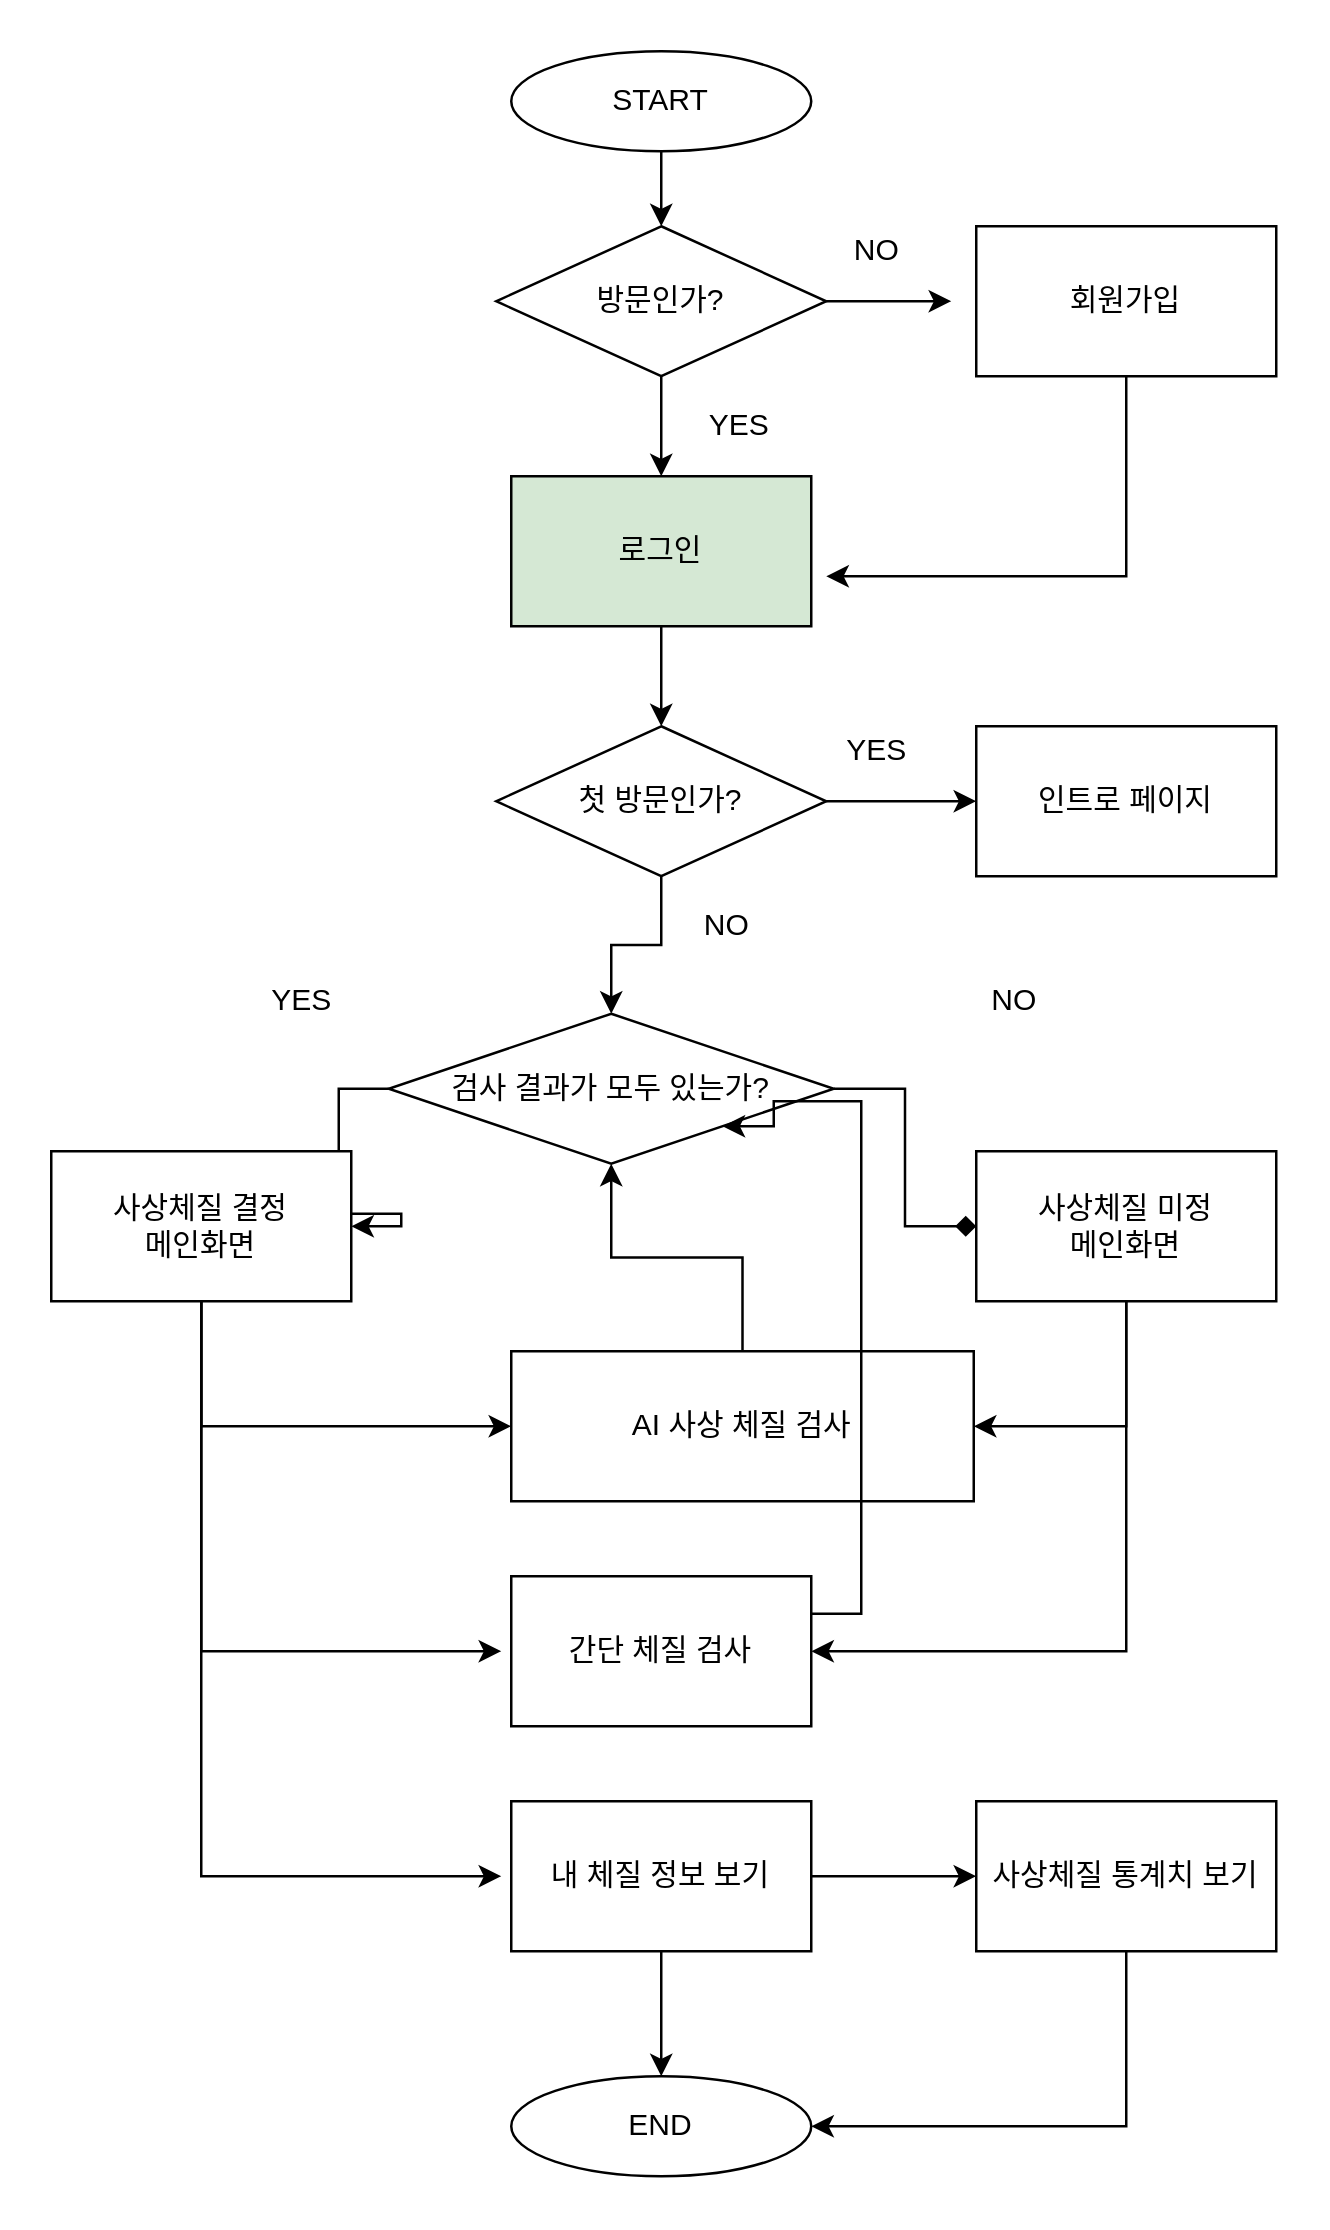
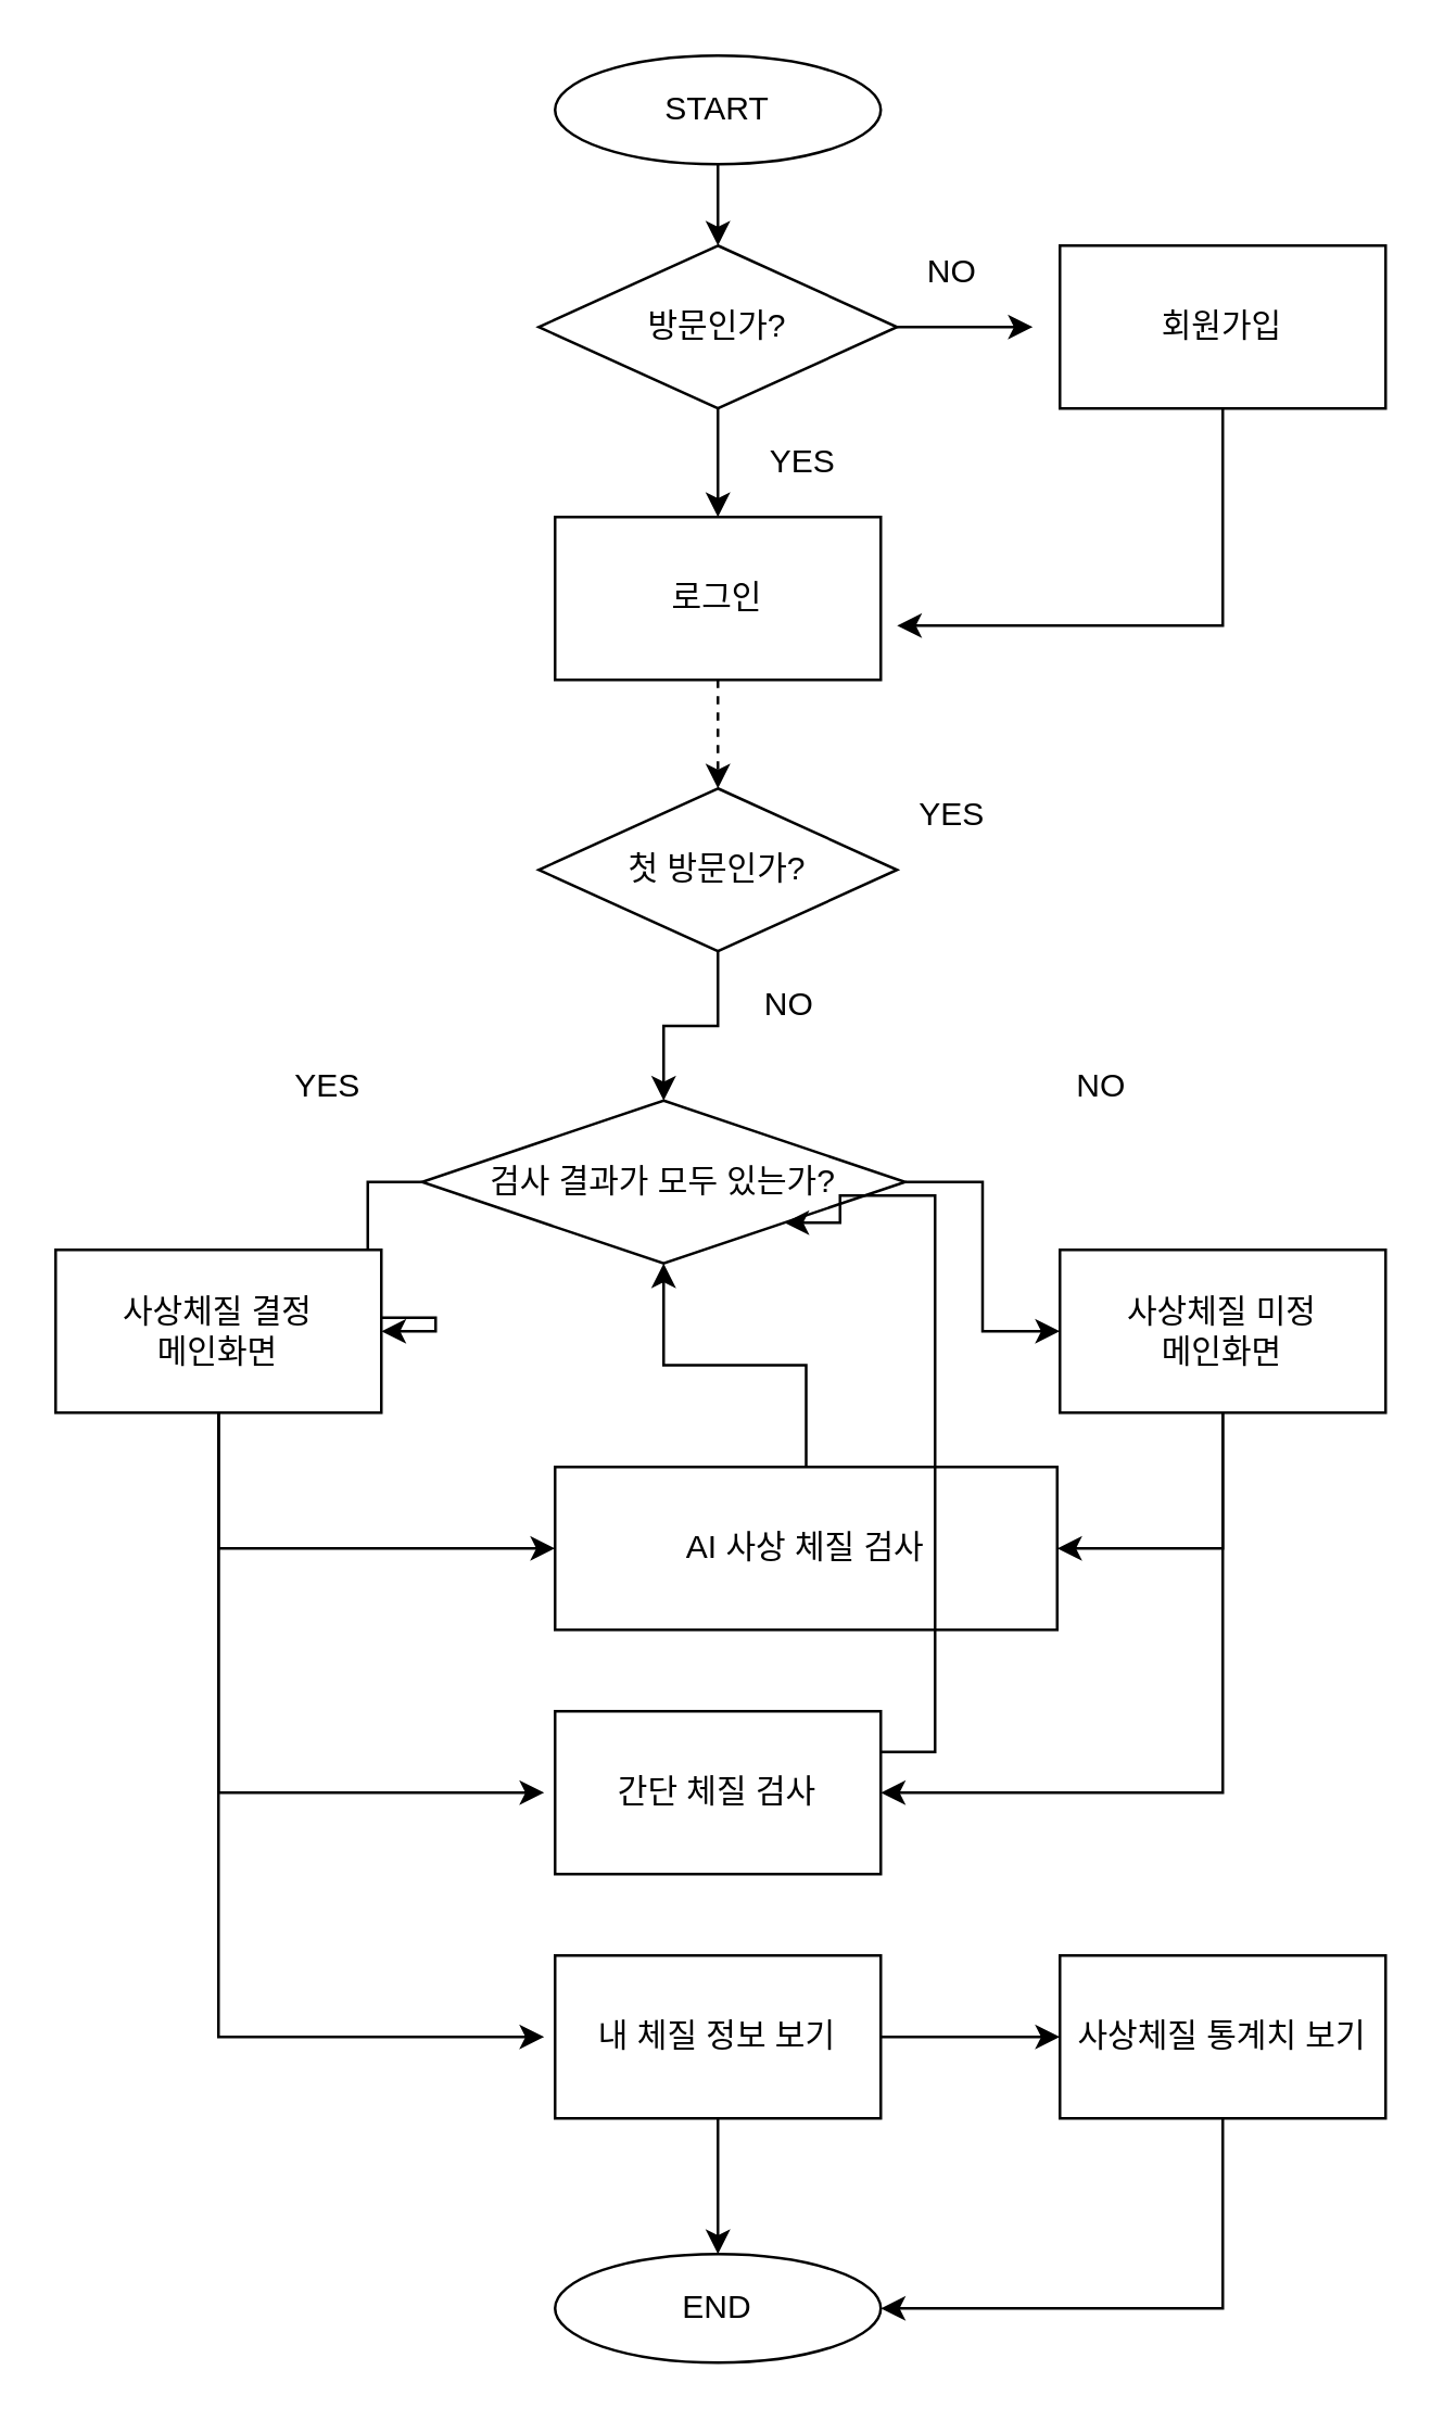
- <mxCell id="8" value="로그인" style="rounded=0;whiteSpace=wrap;html=1;fillColor=#d5e8d4;" parent="1" vertex="1"><mxGeometry x="204" y="190" width="120" height="60" as="geometry" /></mxCell>
+ <mxCell id="8" value="로그인" style="rounded=0;whiteSpace=wrap;html=1;" parent="1" vertex="1"><mxGeometry x="204" y="190" width="120" height="60" as="geometry" /></mxCell>
- <mxCell id="7" style="edgeStyle=orthogonalEdgeStyle;rounded=0;orthogonalLoop=1;jettySize=auto;html=1;" parent="1" source="8" target="15" edge="1"><mxGeometry relative="1" as="geometry" /></mxCell>
+ <mxCell id="7" style="edgeStyle=orthogonalEdgeStyle;rounded=0;orthogonalLoop=1;jettySize=auto;html=1;dashed=1;" parent="1" source="8" target="15" edge="1"><mxGeometry relative="1" as="geometry" /></mxCell>
- <mxCell id="13" style="edgeStyle=orthogonalEdgeStyle;rounded=0;orthogonalLoop=1;jettySize=auto;html=1;" parent="1" source="15" target="16" edge="1"><mxGeometry relative="1" as="geometry" /></mxCell>
- <mxCell id="16" value="인트로 페이지" style="rounded=0;whiteSpace=wrap;html=1;" parent="1" vertex="1"><mxGeometry x="390" y="290" width="120" height="60" as="geometry" /></mxCell>
- <mxCell id="19" value="" style="edgeStyle=orthogonalEdgeStyle;rounded=0;orthogonalLoop=1;jettySize=auto;html=1;endArrow=diamond;" parent="1" source="21" target="24" edge="1"><mxGeometry relative="1" as="geometry" /></mxCell>
+ <mxCell id="19" value="" style="edgeStyle=orthogonalEdgeStyle;rounded=0;orthogonalLoop=1;jettySize=auto;html=1;" parent="1" source="21" target="24" edge="1"><mxGeometry relative="1" as="geometry" /></mxCell>
